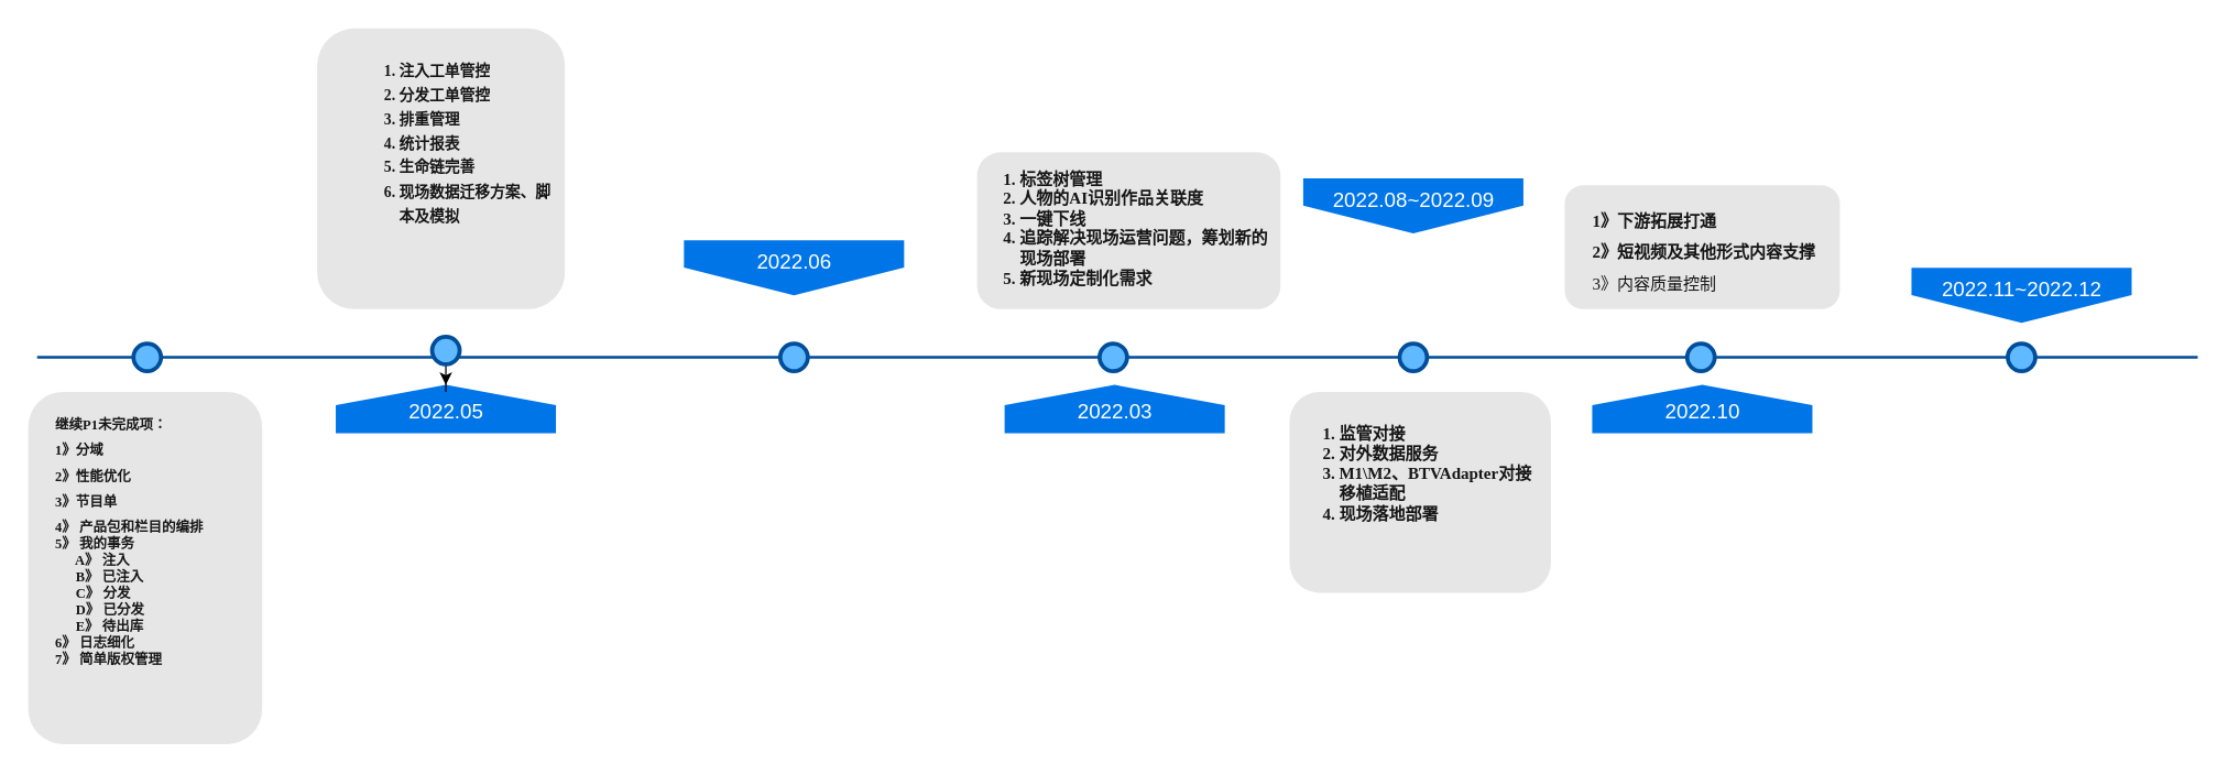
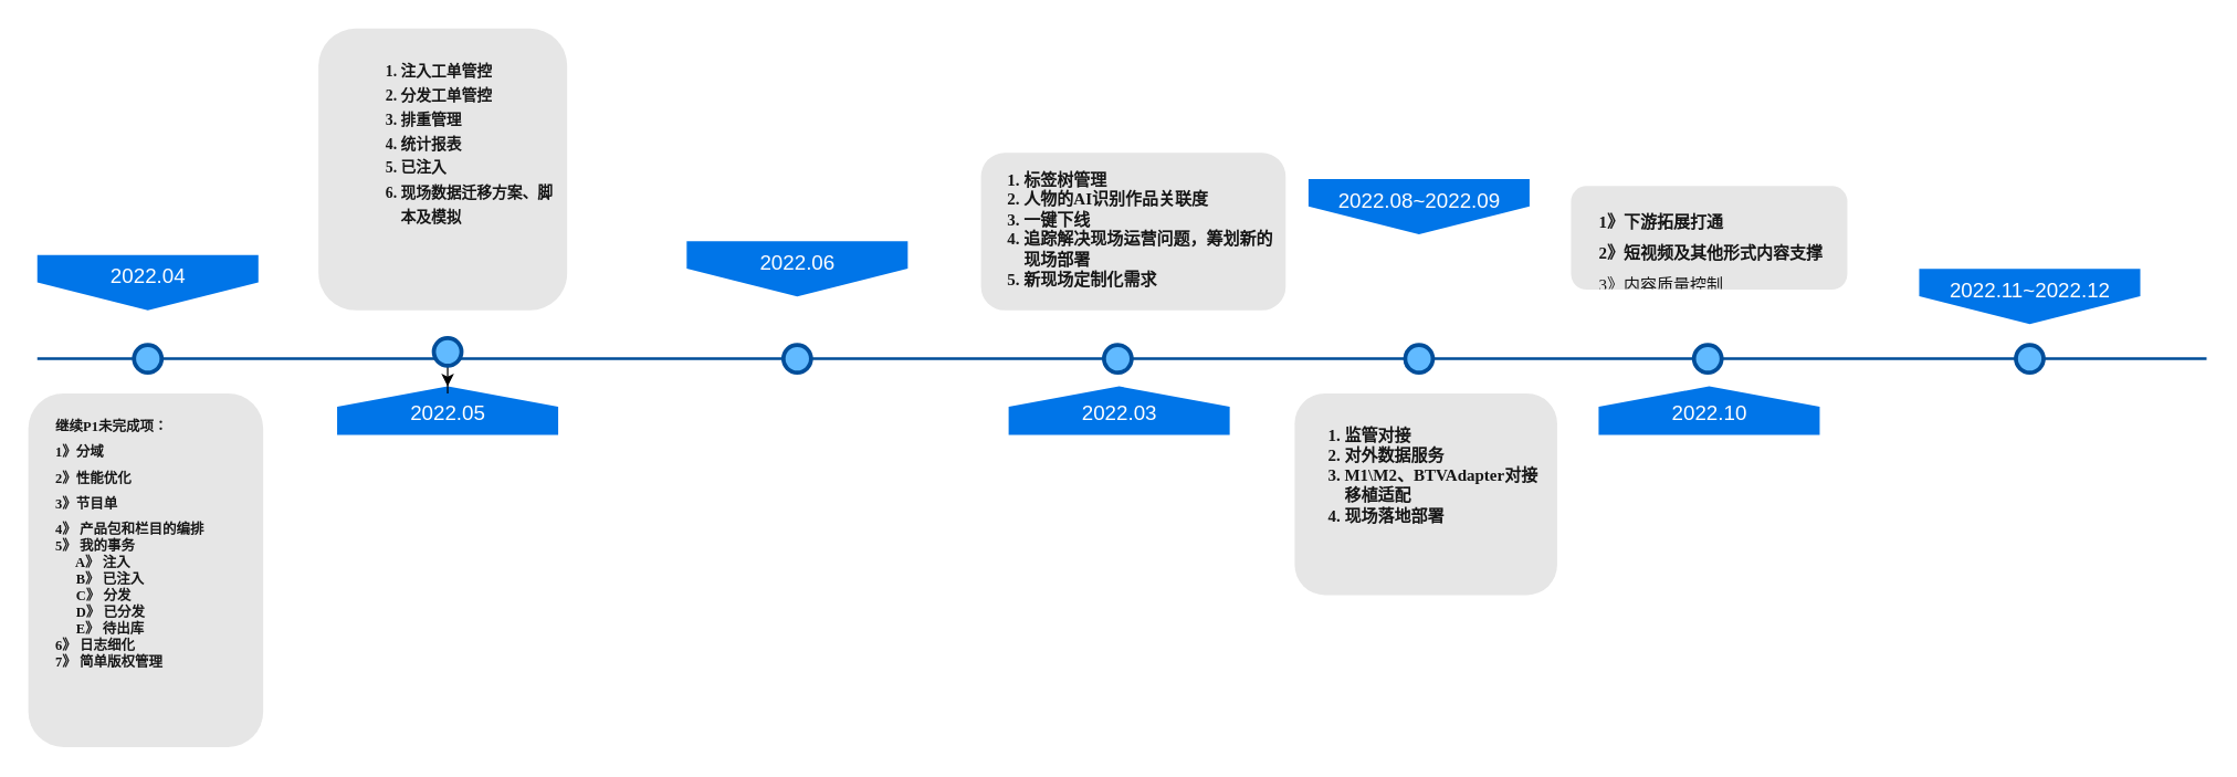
- <mxCell id="13" value="&lt;h1 style=&quot;font-size: 11px&quot;&gt;&lt;ol style=&quot;line-height: 1.6&quot;&gt;&lt;li&gt;&lt;font style=&quot;font-size: 11px&quot;&gt;注入工单管控&lt;/font&gt;&lt;/li&gt;&lt;li&gt;&lt;font style=&quot;font-size: 11px&quot;&gt;分发工单管控&lt;/font&gt;&lt;/li&gt;&lt;li&gt;&lt;font style=&quot;font-size: 11px&quot;&gt;排重管理&lt;/font&gt;&lt;/li&gt;&lt;li&gt;&lt;font style=&quot;font-size: 11px&quot;&gt;&lt;b style=&quot;font-size: 11px&quot;&gt;统计报表&lt;/b&gt;&lt;/font&gt;&lt;/li&gt;&lt;li&gt;&lt;font style=&quot;font-size: 11px&quot;&gt;&lt;b style=&quot;font-size: 11px&quot;&gt;生命链完善&lt;/b&gt;&lt;/font&gt;&lt;/li&gt;&lt;li&gt;&lt;font style=&quot;font-size: 11px&quot;&gt;&lt;b style=&quot;font-size: 11px&quot;&gt;现场数据迁移方案、脚本及模拟&lt;/b&gt;&lt;/font&gt;&lt;/li&gt;&lt;/ol&gt;&lt;/h1&gt;" style="text;html=1;spacing=5;spacingTop=2;whiteSpace=wrap;overflow=hidden;strokeColor=none;strokeWidth=3;fillColor=#E6E6E6;fontSize=10;fontColor=#000000;align=left;rounded=1;verticalAlign=top;horizontal=1;fontFamily=Comic Sans MS;textOpacity=90;spacingLeft=15;" vertex="1" parent="1"><mxGeometry x="230" y="20" width="180" height="204" as="geometry" /></mxCell>
+ <mxCell id="13" value="&lt;h1 style=&quot;font-size: 11px&quot;&gt;&lt;ol style=&quot;line-height: 1.6&quot;&gt;&lt;li&gt;&lt;font style=&quot;font-size: 11px&quot;&gt;注入工单管控&lt;/font&gt;&lt;/li&gt;&lt;li&gt;&lt;font style=&quot;font-size: 11px&quot;&gt;分发工单管控&lt;/font&gt;&lt;/li&gt;&lt;li&gt;&lt;font style=&quot;font-size: 11px&quot;&gt;排重管理&lt;/font&gt;&lt;/li&gt;&lt;li&gt;&lt;font style=&quot;font-size: 11px&quot;&gt;&lt;b style=&quot;font-size: 11px&quot;&gt;统计报表&lt;/b&gt;&lt;/font&gt;&lt;/li&gt;&lt;li&gt;&lt;font style=&quot;font-size: 11px&quot;&gt;&lt;b style=&quot;font-size: 11px&quot;&gt;已注入&lt;/b&gt;&lt;/font&gt;&lt;/li&gt;&lt;li&gt;&lt;font style=&quot;font-size: 11px&quot;&gt;&lt;b style=&quot;font-size: 11px&quot;&gt;现场数据迁移方案、脚本及模拟&lt;/b&gt;&lt;/font&gt;&lt;/li&gt;&lt;/ol&gt;&lt;/h1&gt;" style="text;html=1;spacing=5;spacingTop=2;whiteSpace=wrap;overflow=hidden;strokeColor=none;strokeWidth=3;fillColor=#E6E6E6;fontSize=10;fontColor=#000000;align=left;rounded=1;verticalAlign=top;horizontal=1;fontFamily=Comic Sans MS;textOpacity=90;spacingLeft=15;" vertex="1" parent="1"><mxGeometry x="230" y="20" width="180" height="204" as="geometry" /></mxCell>
- <mxCell id="20" value="&lt;h1 style=&quot;font-size: 12px&quot;&gt;&lt;font style=&quot;font-size: 12px&quot;&gt;1》下游拓展打通&lt;/font&gt;&lt;/h1&gt;&lt;h1 style=&quot;font-size: 12px&quot;&gt;&lt;font style=&quot;font-size: 12px&quot;&gt;2》短视频及其他形式内容支撑&lt;/font&gt;&lt;/h1&gt;&lt;div&gt;&lt;font style=&quot;font-size: 12px&quot;&gt;3》内容质量控制&lt;/font&gt;&lt;/div&gt;" style="text;html=1;spacing=5;spacingTop=2;whiteSpace=wrap;overflow=hidden;strokeColor=none;strokeWidth=3;fillColor=#E6E6E6;fontSize=12;fontColor=#000000;align=left;rounded=1;verticalAlign=top;horizontal=1;fontFamily=Comic Sans MS;textOpacity=90;spacingLeft=15;" vertex="1" parent="1"><mxGeometry x="1136.5" y="134" width="200" height="90" as="geometry" /></mxCell>
+ <mxCell id="20" value="&lt;h1 style=&quot;font-size: 12px&quot;&gt;&lt;font style=&quot;font-size: 12px&quot;&gt;1》下游拓展打通&lt;/font&gt;&lt;/h1&gt;&lt;h1 style=&quot;font-size: 12px&quot;&gt;&lt;font style=&quot;font-size: 12px&quot;&gt;2》短视频及其他形式内容支撑&lt;/font&gt;&lt;/h1&gt;&lt;div&gt;&lt;font style=&quot;font-size: 12px&quot;&gt;3》内容质量控制&lt;/font&gt;&lt;/div&gt;" style="text;html=1;spacing=5;spacingTop=2;whiteSpace=wrap;overflow=hidden;strokeColor=none;strokeWidth=3;fillColor=#E6E6E6;fontSize=12;fontColor=#000000;align=left;rounded=1;verticalAlign=top;horizontal=1;fontFamily=Comic Sans MS;textOpacity=90;spacingLeft=15;" vertex="1" parent="1"><mxGeometry x="1136.5" y="134" width="200" height="75" as="geometry" /></mxCell>
+ <mxCell id="3" value="2022.04" style="shape=offPageConnector;whiteSpace=wrap;html=1;fillColor=#0075E8;fontSize=15;fontColor=#FFFFFF;size=0.509;verticalAlign=top;strokeColor=none;" vertex="1" parent="1"><mxGeometry x="26.5" y="184" width="160" height="40" as="geometry" /></mxCell>
